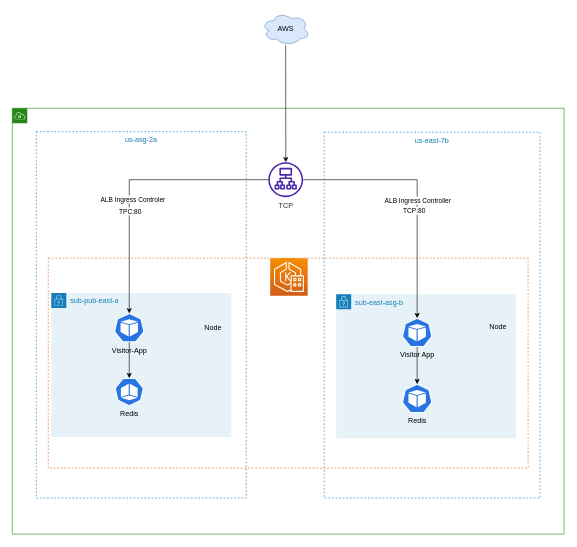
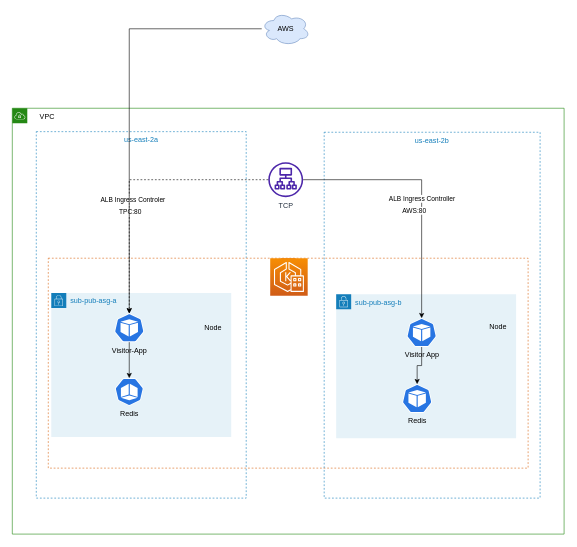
+ <mxCell id="24" value="VPC&amp;nbsp;" style="text;html=1;align=center;verticalAlign=middle;whiteSpace=wrap;rounded=0;" parent="2" vertex="1"><mxGeometry x="30" width="60" height="30" as="geometry" /></mxCell>
- <mxCell id="3" value="us-asg-2a" style="fillColor=none;strokeColor=#147EBA;dashed=1;verticalAlign=top;fontStyle=0;fontColor=#147EBA;" parent="2" vertex="1"><mxGeometry x="40" y="39" width="350" height="611" as="geometry" /></mxCell>
+ <mxCell id="3" value="us-east-2a" style="fillColor=none;strokeColor=#147EBA;dashed=1;verticalAlign=top;fontStyle=0;fontColor=#147EBA;" parent="2" vertex="1"><mxGeometry x="40" y="39" width="350" height="611" as="geometry" /></mxCell>
- <mxCell id="9" value="us-east-7b" style="fillColor=none;strokeColor=#147EBA;dashed=1;verticalAlign=top;fontStyle=0;fontColor=#147EBA;" parent="2" vertex="1"><mxGeometry x="520" y="40" width="360" height="610" as="geometry" /></mxCell>
+ <mxCell id="9" value="us-east-2b" style="fillColor=none;strokeColor=#147EBA;dashed=1;verticalAlign=top;fontStyle=0;fontColor=#147EBA;" parent="2" vertex="1"><mxGeometry x="520" y="40" width="360" height="610" as="geometry" /></mxCell>
- <mxCell id="27" style="edgeStyle=orthogonalEdgeStyle;rounded=0;orthogonalLoop=1;jettySize=auto;html=1;" parent="1" source="28" target="13" edge="1"><mxGeometry relative="1" as="geometry" /></mxCell>
+ <mxCell id="27" style="edgeStyle=orthogonalEdgeStyle;rounded=0;orthogonalLoop=1;jettySize=auto;html=1;" parent="1" source="28" target="22" edge="1"><mxGeometry relative="1" as="geometry" /></mxCell>
- <mxCell id="14" style="edgeStyle=orthogonalEdgeStyle;rounded=0;orthogonalLoop=1;jettySize=auto;html=1;entryX=0.5;entryY=0;entryDx=0;entryDy=0;entryPerimeter=0;fontColor=#000000;" parent="2" source="13" target="22" edge="1"><mxGeometry relative="1" as="geometry" /></mxCell>
+ <mxCell id="14" style="edgeStyle=orthogonalEdgeStyle;rounded=0;orthogonalLoop=1;jettySize=auto;html=1;entryX=0.5;entryY=0;entryDx=0;entryDy=0;entryPerimeter=0;fontColor=#000000;dashed=1;" parent="2" source="13" target="22" edge="1"><mxGeometry relative="1" as="geometry" /></mxCell>
- <mxCell id="19" value="TCP:80" style="edgeLabel;html=1;align=center;verticalAlign=middle;resizable=0;points=[];fontColor=#000000;" parent="2" vertex="1" connectable="0"><mxGeometry x="760" y="140.0" as="geometry"><mxPoint x="-91" y="30" as="offset" /></mxGeometry></mxCell>
+ <mxCell id="19" value="AWS:80" style="edgeLabel;html=1;align=center;verticalAlign=middle;resizable=0;points=[];fontColor=#000000;" parent="2" vertex="1" connectable="0"><mxGeometry x="760" y="140.0" as="geometry"><mxPoint x="-91" y="30" as="offset" /></mxGeometry></mxCell>
- <mxCell id="4" value="sub-pub-east-a" style="points=[[0,0],[0.25,0],[0.5,0],[0.75,0],[1,0],[1,0.25],[1,0.5],[1,0.75],[1,1],[0.75,1],[0.5,1],[0.25,1],[0,1],[0,0.75],[0,0.5],[0,0.25]];outlineConnect=0;gradientColor=none;html=1;whiteSpace=wrap;fontSize=12;fontStyle=0;container=1;pointerEvents=0;collapsible=0;recursiveResize=0;shape=mxgraph.aws4.group;grIcon=mxgraph.aws4.group_security_group;grStroke=0;strokeColor=#147EBA;fillColor=#E6F2F8;verticalAlign=top;align=left;spacingLeft=30;fontColor=#147EBA;dashed=0;" parent="2" vertex="1"><mxGeometry x="65" y="308" width="300" height="240" as="geometry" /></mxCell>
+ <mxCell id="4" value="sub-pub-asg-a" style="points=[[0,0],[0.25,0],[0.5,0],[0.75,0],[1,0],[1,0.25],[1,0.5],[1,0.75],[1,1],[0.75,1],[0.5,1],[0.25,1],[0,1],[0,0.75],[0,0.5],[0,0.25]];outlineConnect=0;gradientColor=none;html=1;whiteSpace=wrap;fontSize=12;fontStyle=0;container=1;pointerEvents=0;collapsible=0;recursiveResize=0;shape=mxgraph.aws4.group;grIcon=mxgraph.aws4.group_security_group;grStroke=0;strokeColor=#147EBA;fillColor=#E6F2F8;verticalAlign=top;align=left;spacingLeft=30;fontColor=#147EBA;dashed=0;" parent="2" vertex="1"><mxGeometry x="65" y="308" width="300" height="240" as="geometry" /></mxCell>
- <mxCell id="10" value="sub-east-asg-b" style="points=[[0,0],[0.25,0],[0.5,0],[0.75,0],[1,0],[1,0.25],[1,0.5],[1,0.75],[1,1],[0.75,1],[0.5,1],[0.25,1],[0,1],[0,0.75],[0,0.5],[0,0.25]];outlineConnect=0;gradientColor=none;html=1;whiteSpace=wrap;fontSize=12;fontStyle=0;container=1;pointerEvents=0;collapsible=0;recursiveResize=0;shape=mxgraph.aws4.group;grIcon=mxgraph.aws4.group_security_group;grStroke=0;strokeColor=#147EBA;fillColor=#E6F2F8;verticalAlign=top;align=left;spacingLeft=30;fontColor=#147EBA;dashed=0;" parent="2" vertex="1"><mxGeometry x="540" y="310" width="300" height="240" as="geometry" /></mxCell>
+ <mxCell id="10" value="sub-pub-asg-b" style="points=[[0,0],[0.25,0],[0.5,0],[0.75,0],[1,0],[1,0.25],[1,0.5],[1,0.75],[1,1],[0.75,1],[0.5,1],[0.25,1],[0,1],[0,0.75],[0,0.5],[0,0.25]];outlineConnect=0;gradientColor=none;html=1;whiteSpace=wrap;fontSize=12;fontStyle=0;container=1;pointerEvents=0;collapsible=0;recursiveResize=0;shape=mxgraph.aws4.group;grIcon=mxgraph.aws4.group_security_group;grStroke=0;strokeColor=#147EBA;fillColor=#E6F2F8;verticalAlign=top;align=left;spacingLeft=30;fontColor=#147EBA;dashed=0;" parent="2" vertex="1"><mxGeometry x="540" y="310" width="300" height="240" as="geometry" /></mxCell>
- <mxCell id="11" value="Visitor App" style="sketch=0;html=1;dashed=0;whitespace=wrap;fillColor=#2875E2;strokeColor=#ffffff;points=[[0.005,0.63,0],[0.1,0.2,0],[0.9,0.2,0],[0.5,0,0],[0.995,0.63,0],[0.72,0.99,0],[0.5,1,0],[0.28,0.99,0]];verticalLabelPosition=bottom;align=center;verticalAlign=top;shape=mxgraph.kubernetes.icon;prIcon=pod;fontColor=#000000;" parent="10" vertex="1"><mxGeometry x="110" y="40" width="50" height="48" as="geometry" /></mxCell>
+ <mxCell id="11" value="Visitor App" style="sketch=0;html=1;dashed=0;whitespace=wrap;fillColor=#2875E2;strokeColor=#ffffff;points=[[0.005,0.63,0],[0.1,0.2,0],[0.9,0.2,0],[0.5,0,0],[0.995,0.63,0],[0.72,0.99,0],[0.5,1,0],[0.28,0.99,0]];verticalLabelPosition=bottom;align=center;verticalAlign=top;shape=mxgraph.kubernetes.icon;prIcon=pod;fontColor=#000000;" parent="10" vertex="1"><mxGeometry x="110" y="40" width="65" height="48" as="geometry" /></mxCell>
